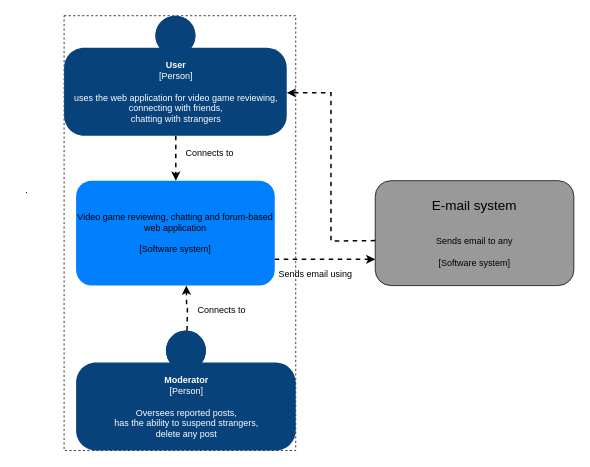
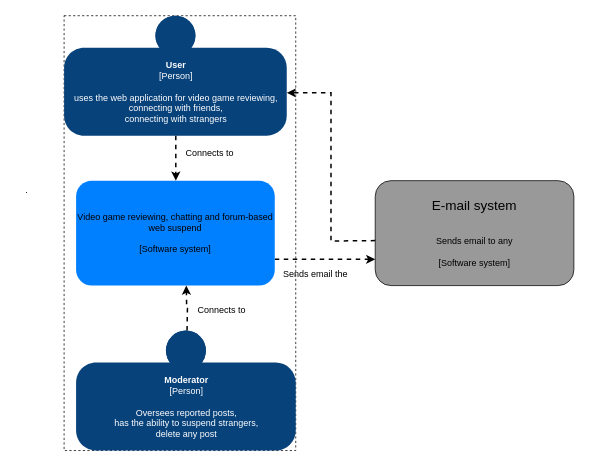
- <mxCell id="8" value="&lt;b&gt;User&lt;/b&gt;&lt;div&gt;[Person]&lt;/div&gt;&lt;br&gt;&lt;div&gt;uses the web application for video game reviewing,&#10; connecting with friends,&#10; chatting with strangers&lt;/div&gt;" style="html=1;whitespace=wrap;fillColor=#08427b;strokeColor=none;fontColor=#ffffff;shape=mxgraph.c4.person;align=center;metaEdit=1;points=[[0.5,0,0],[1,0.5,0],[1,0.75,0],[0.75,1,0],[0.5,1,0],[0.25,1,0],[0,0.75,0],[0,0.5,0]];metaData={&quot;c4Type&quot;:{&quot;editable&quot;:false}};strokeWidth=2;dashed=1;" parent="7" vertex="1"><mxGeometry width="297" height="160" as="geometry" /></mxCell>
+ <mxCell id="8" value="&lt;b&gt;User&lt;/b&gt;&lt;div&gt;[Person]&lt;/div&gt;&lt;br&gt;&lt;div&gt;uses the web application for video game reviewing,&#10; connecting with friends,&#10; connecting with strangers&lt;/div&gt;" style="html=1;whitespace=wrap;fillColor=#08427b;strokeColor=none;fontColor=#ffffff;shape=mxgraph.c4.person;align=center;metaEdit=1;points=[[0.5,0,0],[1,0.5,0],[1,0.75,0],[0.75,1,0],[0.5,1,0],[0.25,1,0],[0,0.75,0],[0,0.5,0]];metaData={&quot;c4Type&quot;:{&quot;editable&quot;:false}};strokeWidth=2;dashed=1;" parent="7" vertex="1"><mxGeometry width="297" height="160" as="geometry" /></mxCell>
- <mxCell id="10" value="Video game reviewing, chatting and forum-based web application&lt;br&gt;&lt;br&gt;[Software system]&lt;br&gt;" style="rounded=1;whiteSpace=wrap;html=1;fillColor=#007FFF;strokeColor=none;strokeWidth=2;dashed=1;" parent="7" vertex="1"><mxGeometry x="16" y="220" width="265" height="140" as="geometry" /></mxCell>
+ <mxCell id="10" value="Video game reviewing, chatting and forum-based web suspend&lt;br&gt;&lt;br&gt;[Software system]&lt;br&gt;" style="rounded=1;whiteSpace=wrap;html=1;fillColor=#007FFF;strokeColor=none;strokeWidth=2;dashed=1;" parent="7" vertex="1"><mxGeometry x="16" y="220" width="265" height="140" as="geometry" /></mxCell>
- <mxCell id="5" value="Sends email using" style="text;html=1;align=center;verticalAlign=middle;resizable=0;points=[];autosize=1;strokeColor=none;fillColor=none;strokeWidth=2;dashed=1;" parent="1" vertex="1"><mxGeometry x="360" y="350" width="120" height="30" as="geometry" /></mxCell>
+ <mxCell id="5" value="Sends email the" style="text;html=1;align=center;verticalAlign=middle;resizable=0;points=[];autosize=1;strokeColor=none;fillColor=none;strokeWidth=2;dashed=1;" parent="1" vertex="1"><mxGeometry x="360" y="350" width="120" height="30" as="geometry" /></mxCell>
